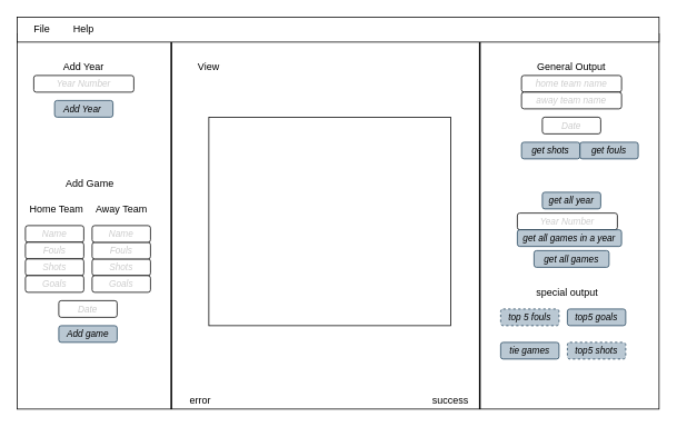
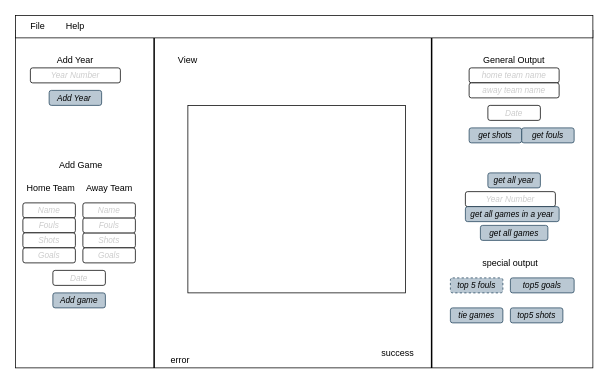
- <mxCell id="38" value="&lt;i&gt;top5 goals&lt;/i&gt;" style="rounded=1;whiteSpace=wrap;html=1;fontSize=11;fillColor=#bac8d3;strokeColor=#23445d;" vertex="1" parent="1"><mxGeometry x="680" y="370" width="70" height="20" as="geometry" /></mxCell>
+ <mxCell id="38" value="&lt;i&gt;top5 goals&lt;/i&gt;" style="rounded=1;whiteSpace=wrap;html=1;fontSize=11;fillColor=#bac8d3;strokeColor=#23445d;" vertex="1" parent="1"><mxGeometry x="680" y="370" width="85" height="20" as="geometry" /></mxCell>
- <mxCell id="36" value="&lt;i&gt;top5 shots&lt;/i&gt;" style="rounded=1;whiteSpace=wrap;html=1;fontSize=11;fillColor=#bac8d3;strokeColor=#23445d;dashed=1;" vertex="1" parent="1"><mxGeometry x="680" y="410" width="70" height="20" as="geometry" /></mxCell>
+ <mxCell id="36" value="&lt;i&gt;top5 shots&lt;/i&gt;" style="rounded=1;whiteSpace=wrap;html=1;fontSize=11;fillColor=#bac8d3;strokeColor=#23445d;" vertex="1" parent="1"><mxGeometry x="680" y="410" width="70" height="20" as="geometry" /></mxCell>
- <mxCell id="29" value="success" style="text;html=1;strokeColor=none;fillColor=none;align=center;verticalAlign=middle;whiteSpace=wrap;rounded=0;" vertex="1" parent="1"><mxGeometry x="510" y="470" width="60" height="20" as="geometry" /></mxCell>
+ <mxCell id="29" value="success" style="text;html=1;strokeColor=none;fillColor=none;align=center;verticalAlign=middle;whiteSpace=wrap;rounded=0;" vertex="1" parent="1"><mxGeometry x="500" y="460" width="60" height="20" as="geometry" /></mxCell>
